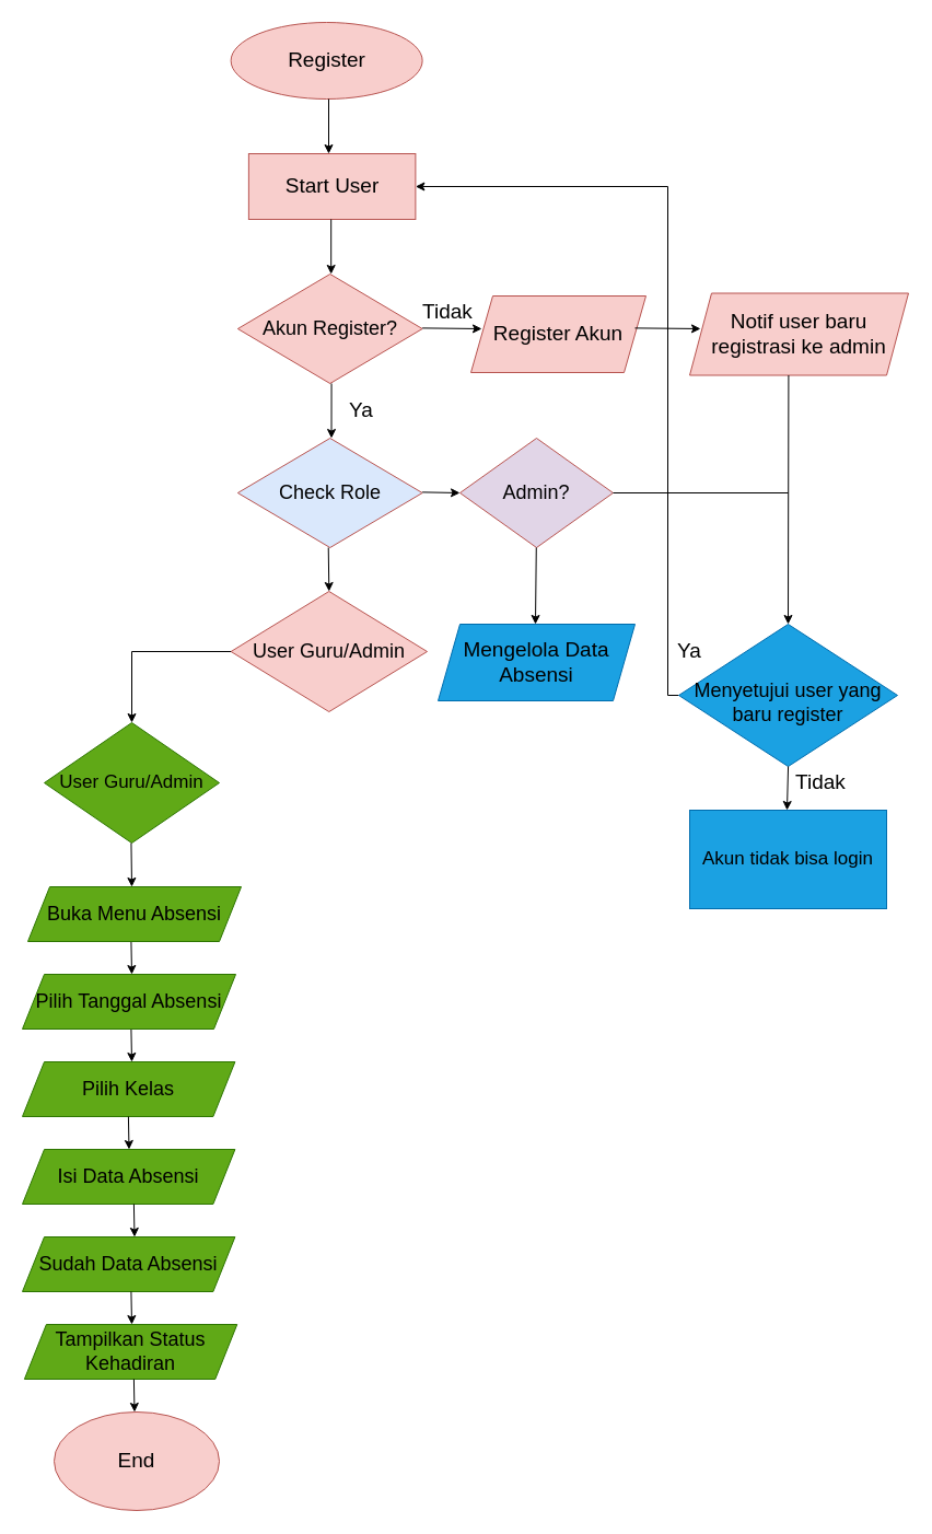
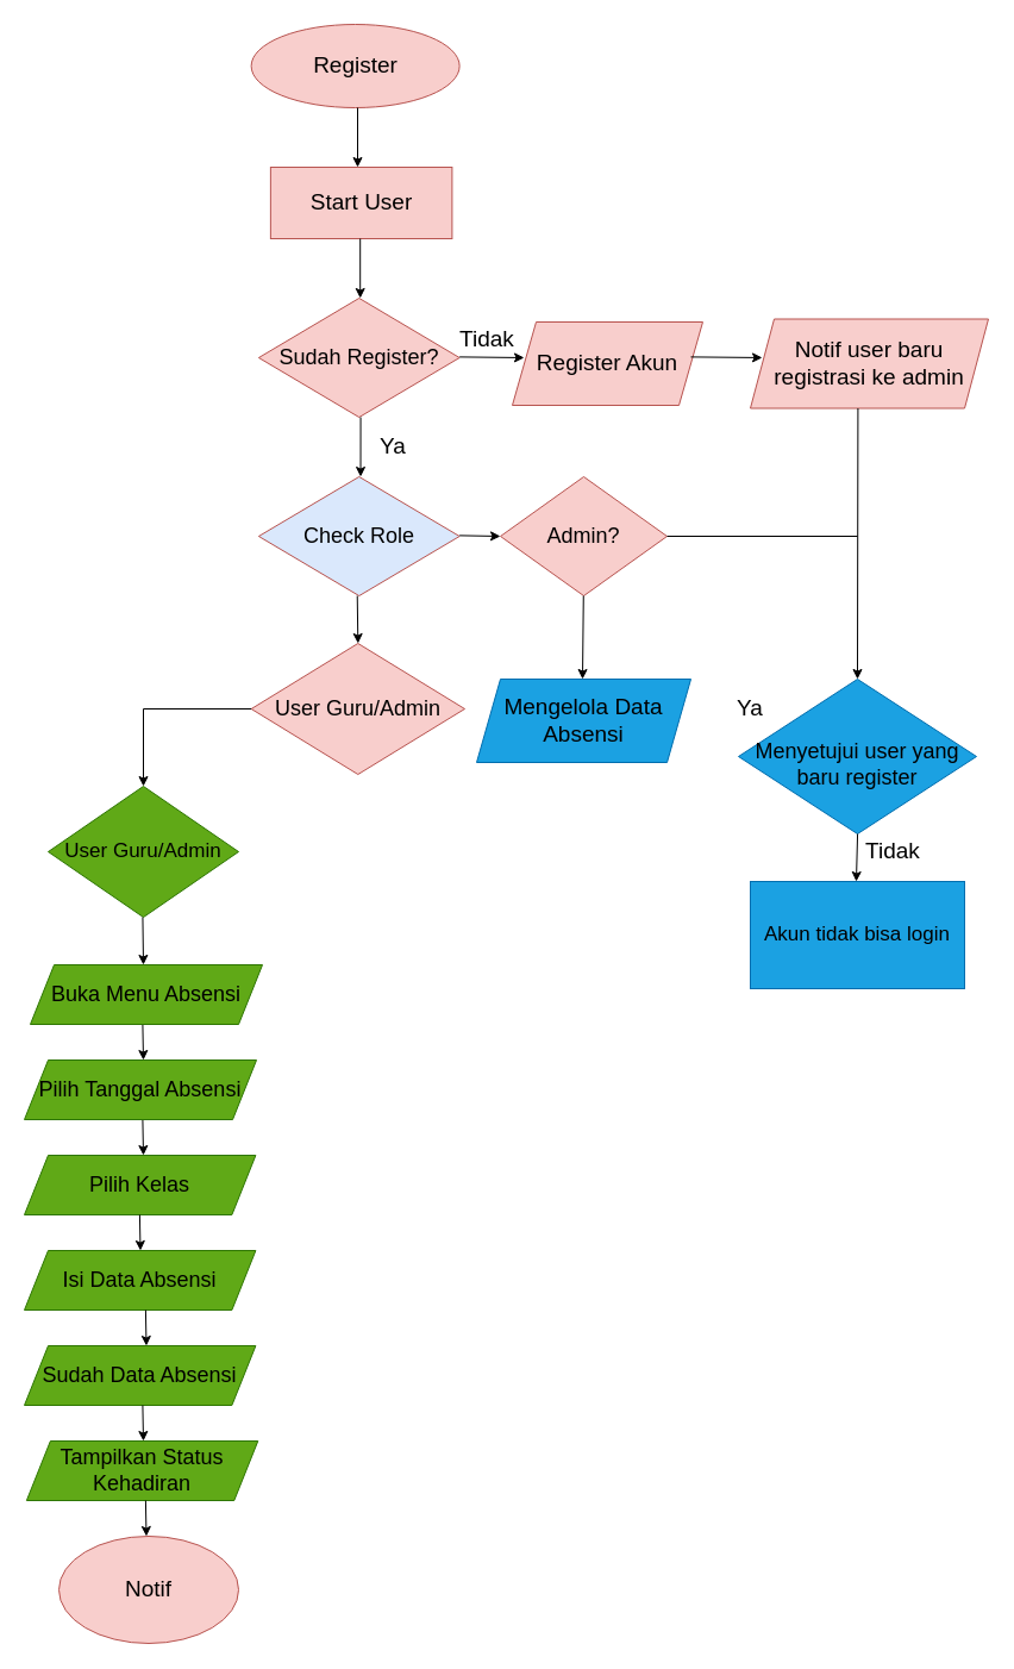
- <mxCell id="39" style="edgeStyle=orthogonalEdgeStyle;rounded=0;orthogonalLoop=1;jettySize=auto;html=1;entryX=1;entryY=0.5;entryDx=0;entryDy=0;" edge="1" parent="1" source="40" target="4"><mxGeometry relative="1" as="geometry"><Array as="points"><mxPoint x="610" y="635" /><mxPoint x="610" y="170" /></Array></mxGeometry></mxCell>
- <mxCell id="6" value="&lt;font style=&quot;font-size: 18px;&quot;&gt;Akun Register?&lt;/font&gt;" style="rhombus;whiteSpace=wrap;html=1;fillColor=#f8cecc;strokeColor=#b85450;" parent="1" vertex="1"><mxGeometry x="216.88" y="250" width="168.75" height="100" as="geometry" /></mxCell>
+ <mxCell id="6" value="&lt;font style=&quot;font-size: 18px;&quot;&gt;Sudah Register?&lt;/font&gt;" style="rhombus;whiteSpace=wrap;html=1;fillColor=#f8cecc;strokeColor=#b85450;" parent="1" vertex="1"><mxGeometry x="216.88" y="250" width="168.75" height="100" as="geometry" /></mxCell>
- <mxCell id="31" value="&lt;font style=&quot;font-size: 18px;&quot;&gt;Admin?&lt;/font&gt;" style="rhombus;whiteSpace=wrap;html=1;fillColor=#e1d5e7;strokeColor=#b85450;" parent="1" vertex="1"><mxGeometry x="420" y="400" width="140" height="100" as="geometry" /></mxCell>
+ <mxCell id="31" value="&lt;font style=&quot;font-size: 18px;&quot;&gt;Admin?&lt;/font&gt;" style="rhombus;whiteSpace=wrap;html=1;fillColor=#f8cecc;strokeColor=#b85450;" parent="1" vertex="1"><mxGeometry x="420" y="400" width="140" height="100" as="geometry" /></mxCell>
- <mxCell id="29" value="&lt;font style=&quot;font-size: 19px;&quot;&gt;End&lt;/font&gt;" style="ellipse;whiteSpace=wrap;html=1;fillColor=#f8cecc;strokeColor=#b85450;" parent="1" vertex="1"><mxGeometry x="49" y="1290" width="151" height="90" as="geometry" /></mxCell>
+ <mxCell id="29" value="&lt;font style=&quot;font-size: 19px;&quot;&gt;Notif&lt;/font&gt;" style="ellipse;whiteSpace=wrap;html=1;fillColor=#f8cecc;strokeColor=#b85450;" parent="1" vertex="1"><mxGeometry x="49" y="1290" width="151" height="90" as="geometry" /></mxCell>
